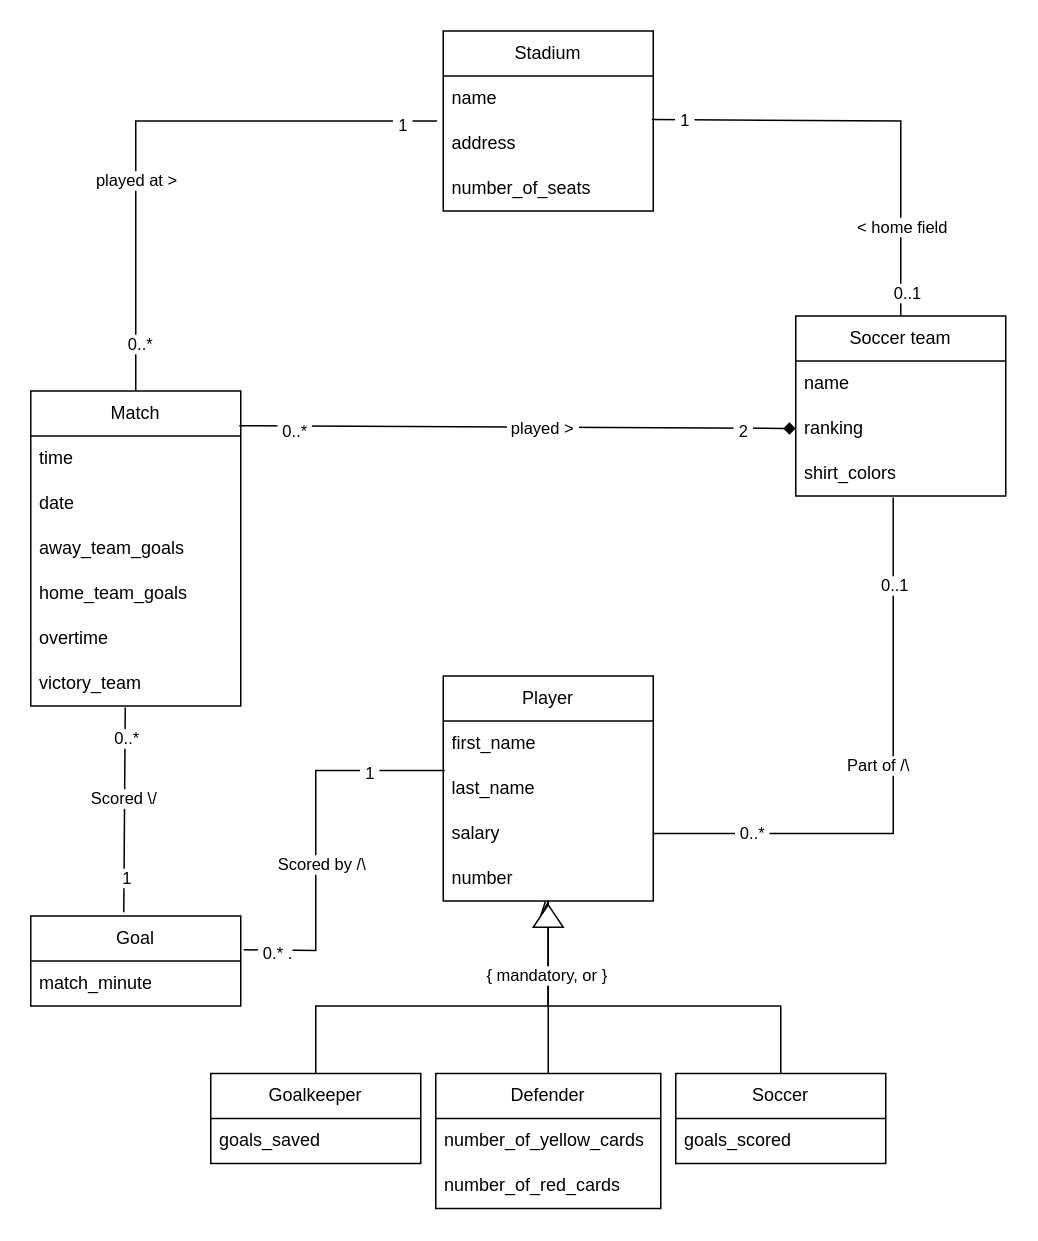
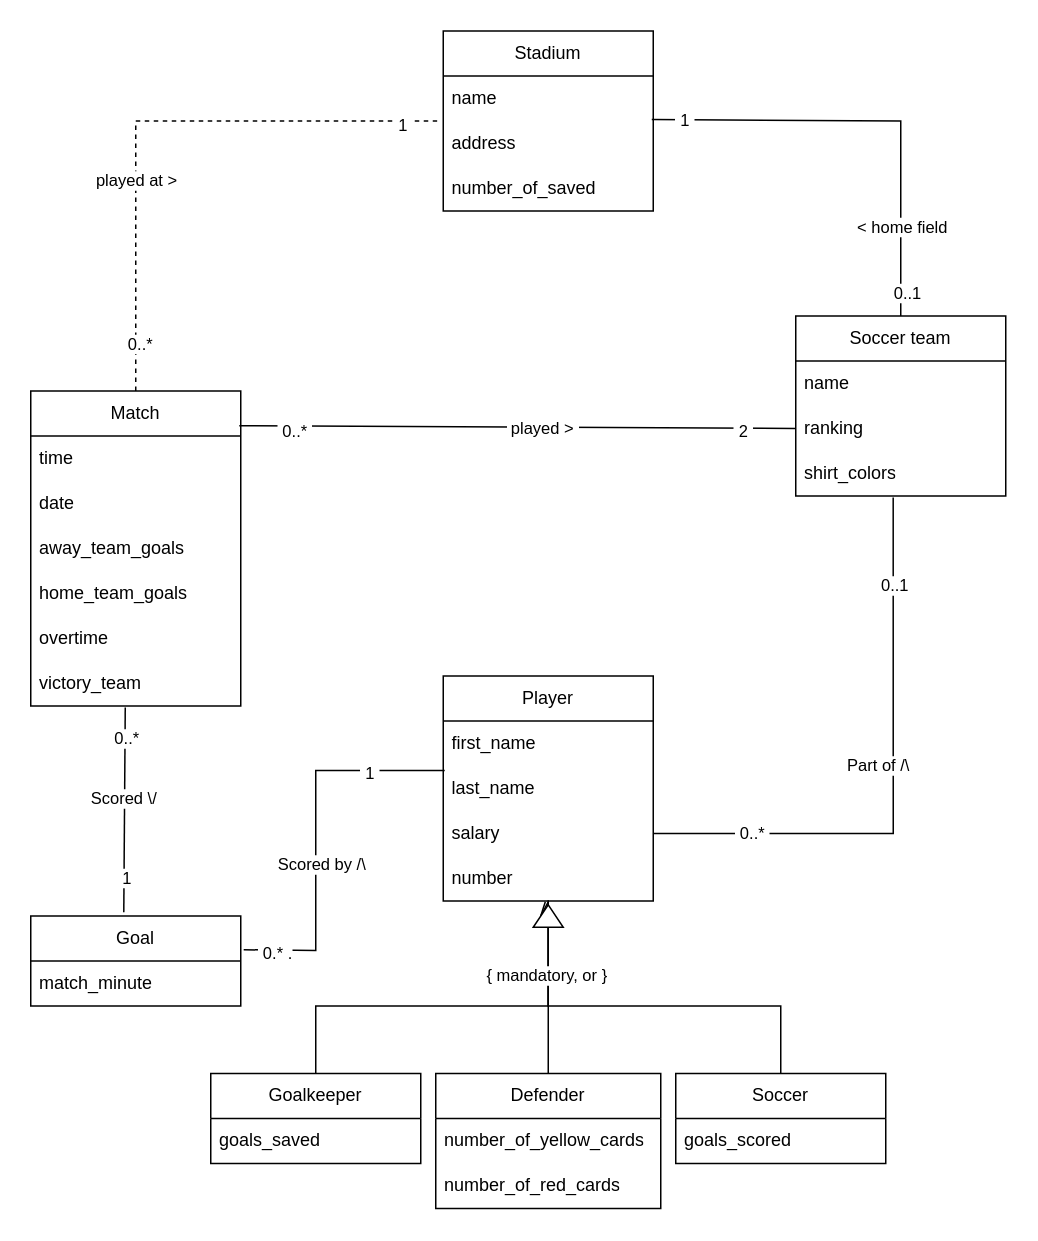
- <mxCell id="43" value="" style="endArrow=none;html=1;rounded=0;exitX=0.5;exitY=0;exitDx=0;exitDy=0;entryX=-0.029;entryY=0;entryDx=0;entryDy=0;entryPerimeter=0;" parent="1" source="15" target="13" edge="1"><mxGeometry width="50" height="50" relative="1" as="geometry"><mxPoint x="350" y="290" as="sourcePoint" /><mxPoint x="400" y="240" as="targetPoint" /><Array as="points"><mxPoint x="90" y="190" /><mxPoint x="90" y="80" /></Array></mxGeometry></mxCell>
+ <mxCell id="43" value="" style="endArrow=none;html=1;rounded=0;exitX=0.5;exitY=0;exitDx=0;exitDy=0;entryX=-0.029;entryY=0;entryDx=0;entryDy=0;entryPerimeter=0;dashed=1;" parent="1" source="15" target="13" edge="1"><mxGeometry width="50" height="50" relative="1" as="geometry"><mxPoint x="350" y="290" as="sourcePoint" /><mxPoint x="400" y="240" as="targetPoint" /><Array as="points"><mxPoint x="90" y="190" /><mxPoint x="90" y="80" /></Array></mxGeometry></mxCell>
- <mxCell id="14" value="number_of_seats&lt;br&gt;" style="text;strokeColor=none;fillColor=none;align=left;verticalAlign=middle;spacingLeft=4;spacingRight=4;overflow=hidden;points=[[0,0.5],[1,0.5]];portConstraint=eastwest;rotatable=0;whiteSpace=wrap;html=1;" parent="11" vertex="1"><mxGeometry y="90" width="140" height="30" as="geometry" /></mxCell>
+ <mxCell id="14" value="number_of_saved&lt;br&gt;" style="text;strokeColor=none;fillColor=none;align=left;verticalAlign=middle;spacingLeft=4;spacingRight=4;overflow=hidden;points=[[0,0.5],[1,0.5]];portConstraint=eastwest;rotatable=0;whiteSpace=wrap;html=1;" parent="11" vertex="1"><mxGeometry y="90" width="140" height="30" as="geometry" /></mxCell>
- <mxCell id="35" value="" style="endArrow=diamond;html=1;rounded=0;exitX=0.993;exitY=0.11;exitDx=0;exitDy=0;exitPerimeter=0;entryX=0;entryY=0.5;entryDx=0;entryDy=0;" parent="1" source="15" target="4" edge="1"><mxGeometry width="50" height="50" relative="1" as="geometry"><mxPoint x="350" y="330" as="sourcePoint" /><mxPoint x="400" y="280" as="targetPoint" /></mxGeometry></mxCell>
+ <mxCell id="35" value="" style="endArrow=none;html=1;rounded=0;exitX=0.993;exitY=0.11;exitDx=0;exitDy=0;exitPerimeter=0;entryX=0;entryY=0.5;entryDx=0;entryDy=0;" parent="1" source="15" target="4" edge="1"><mxGeometry width="50" height="50" relative="1" as="geometry"><mxPoint x="350" y="330" as="sourcePoint" /><mxPoint x="400" y="280" as="targetPoint" /></mxGeometry></mxCell>
